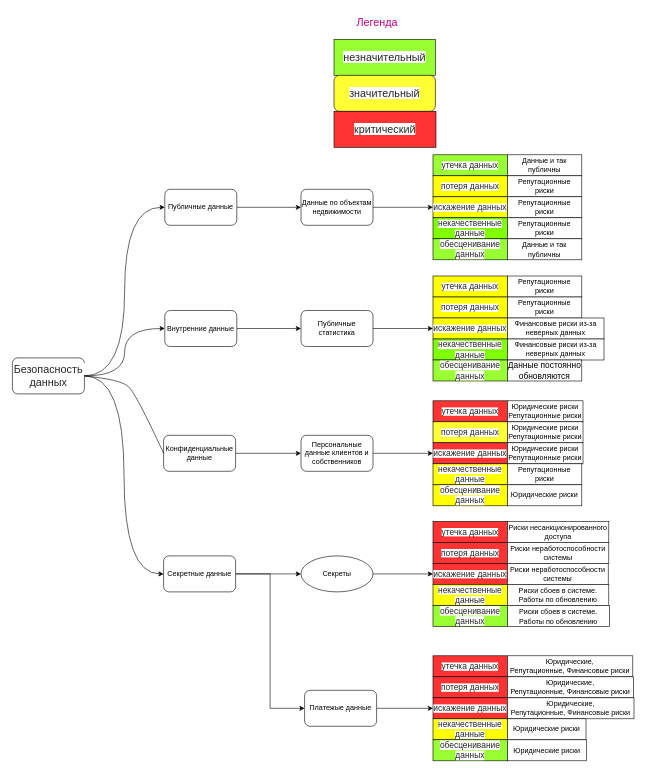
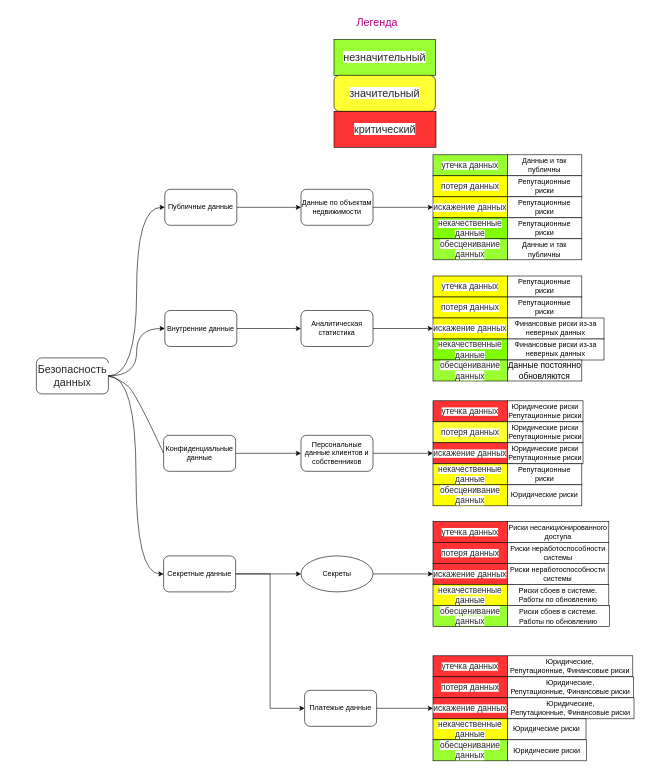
- <mxCell id="19" value="Публичные статистика" style="rounded=1;whiteSpace=wrap;html=1;" vertex="1" parent="1"><mxGeometry x="501" y="517" width="120" height="60" as="geometry" /></mxCell>
+ <mxCell id="19" value="Аналитическая статистика" style="rounded=1;whiteSpace=wrap;html=1;" vertex="1" parent="1"><mxGeometry x="501" y="517" width="120" height="60" as="geometry" /></mxCell>
- <mxCell id="5" value="&lt;span style=&quot;color: rgba(0, 0, 0, 0.85); font-family: &amp;quot;YS Text&amp;quot;, sans-serif; font-size: 18px; text-align: start; white-space-collapse: preserve; background-color: rgb(255, 255, 255);&quot;&gt;Безопасность данных&lt;/span&gt;" style="rounded=1;whiteSpace=wrap;html=1;" parent="1" vertex="1"><mxGeometry x="20" y="596" width="120" height="60" as="geometry" /></mxCell>
+ <mxCell id="5" value="&lt;span style=&quot;color: rgba(0, 0, 0, 0.85); font-family: &amp;quot;YS Text&amp;quot;, sans-serif; font-size: 18px; text-align: start; white-space-collapse: preserve; background-color: rgb(255, 255, 255);&quot;&gt;Безопасность данных&lt;/span&gt;" style="rounded=1;whiteSpace=wrap;html=1;" parent="1" vertex="1"><mxGeometry x="60" y="596" width="120" height="60" as="geometry" /></mxCell>
